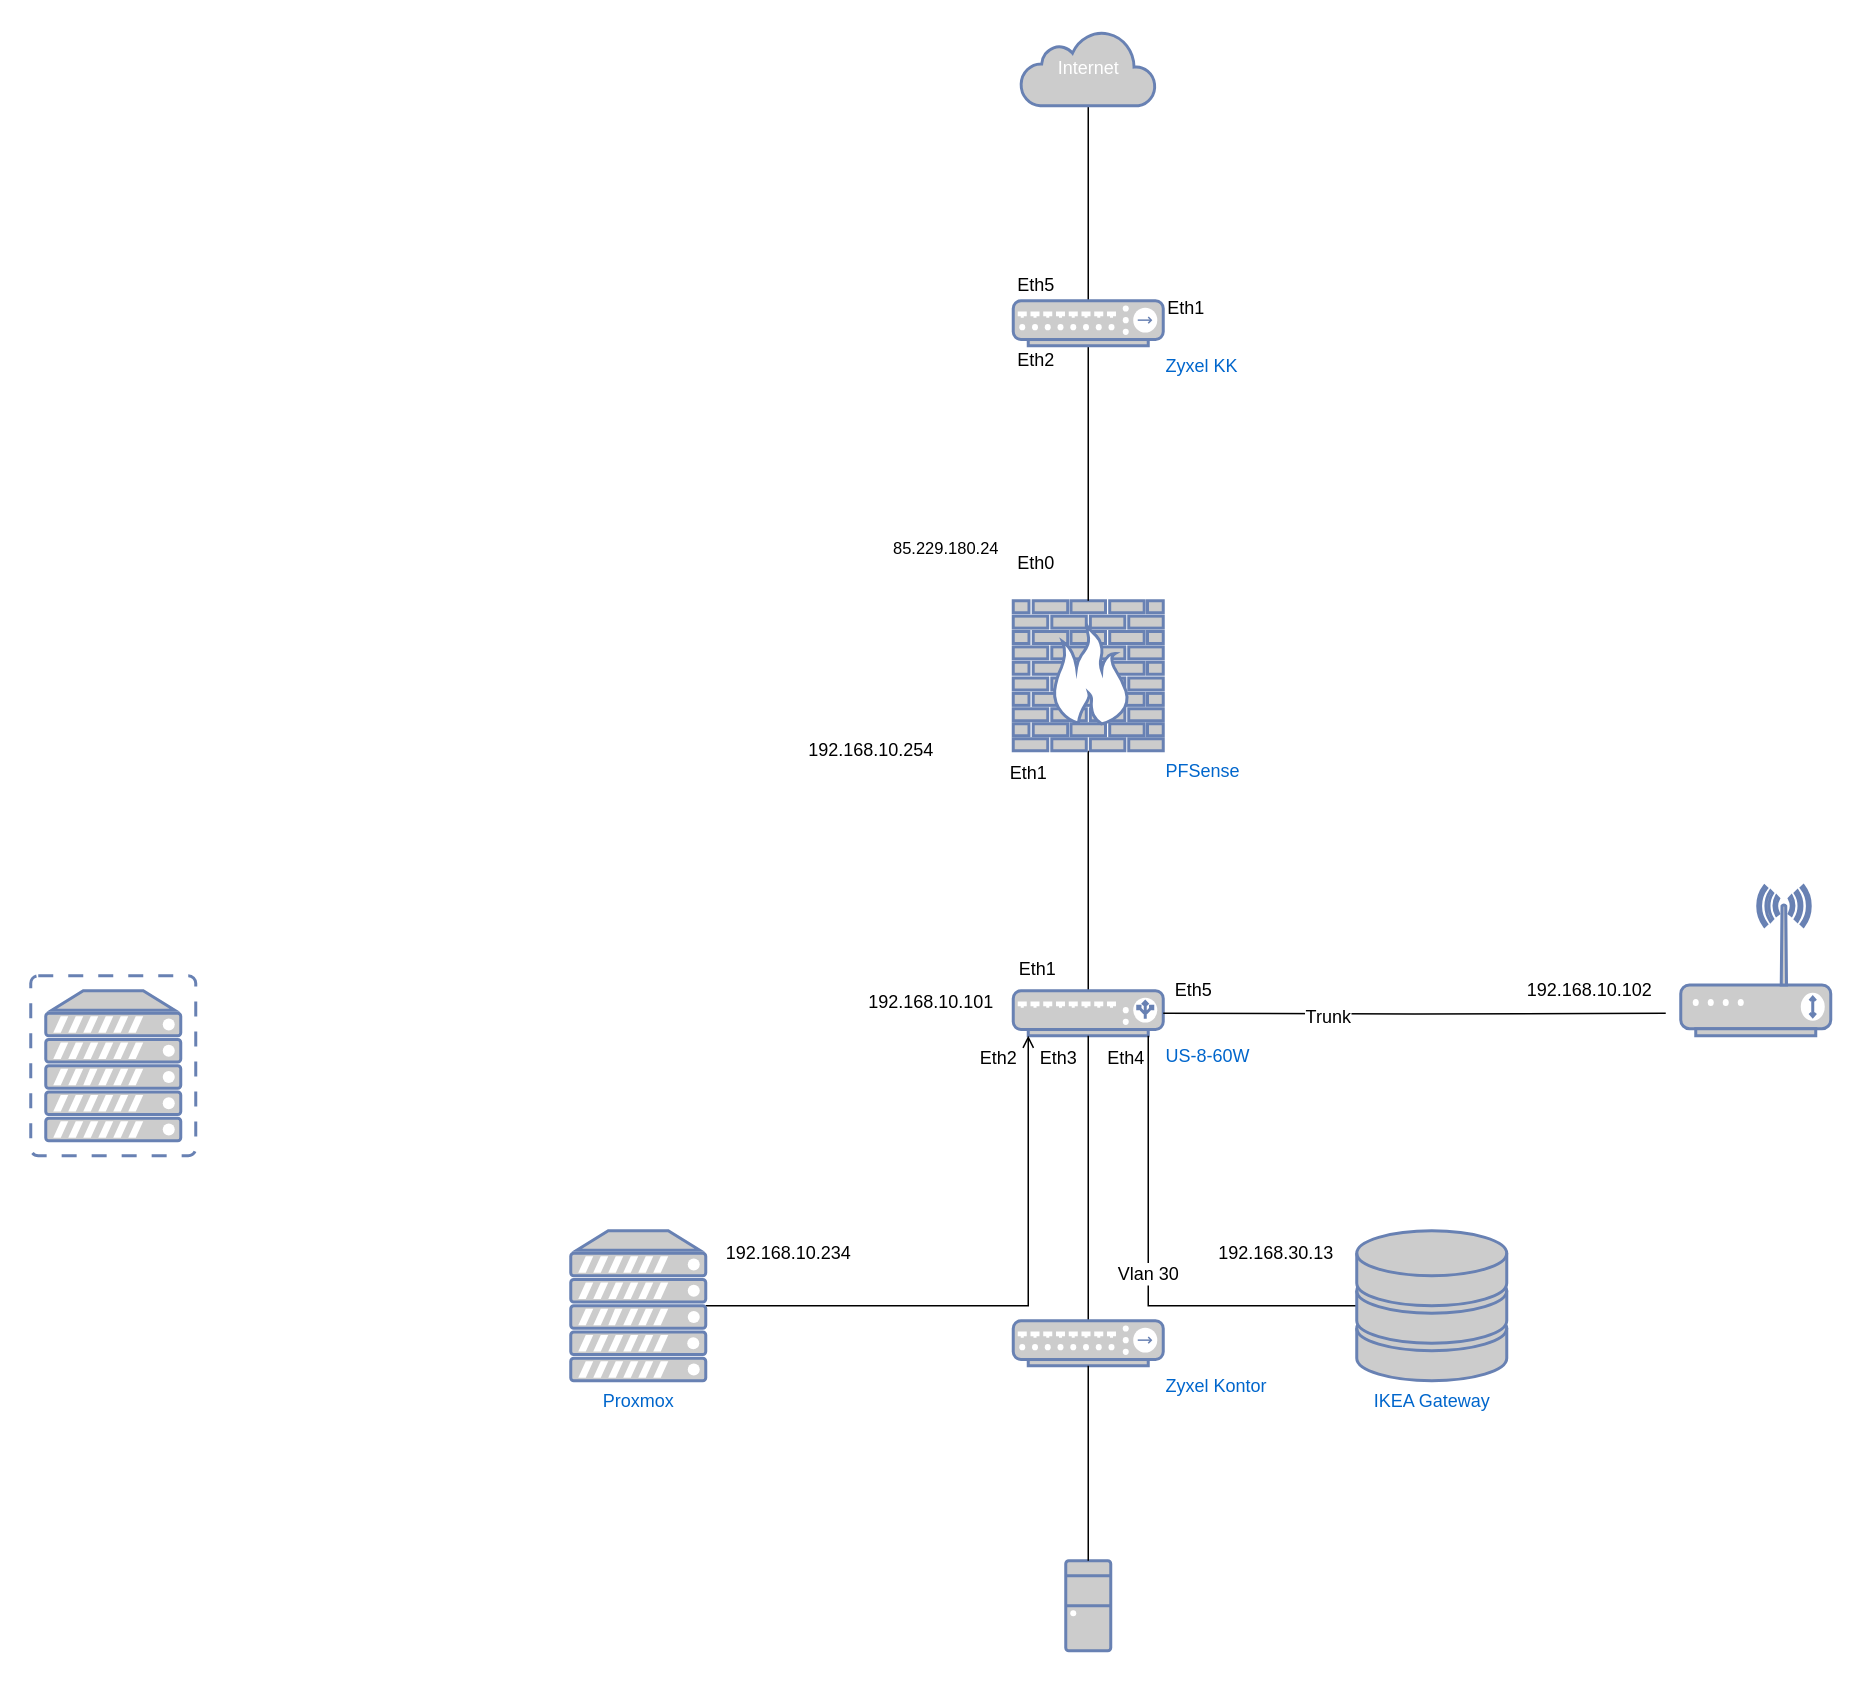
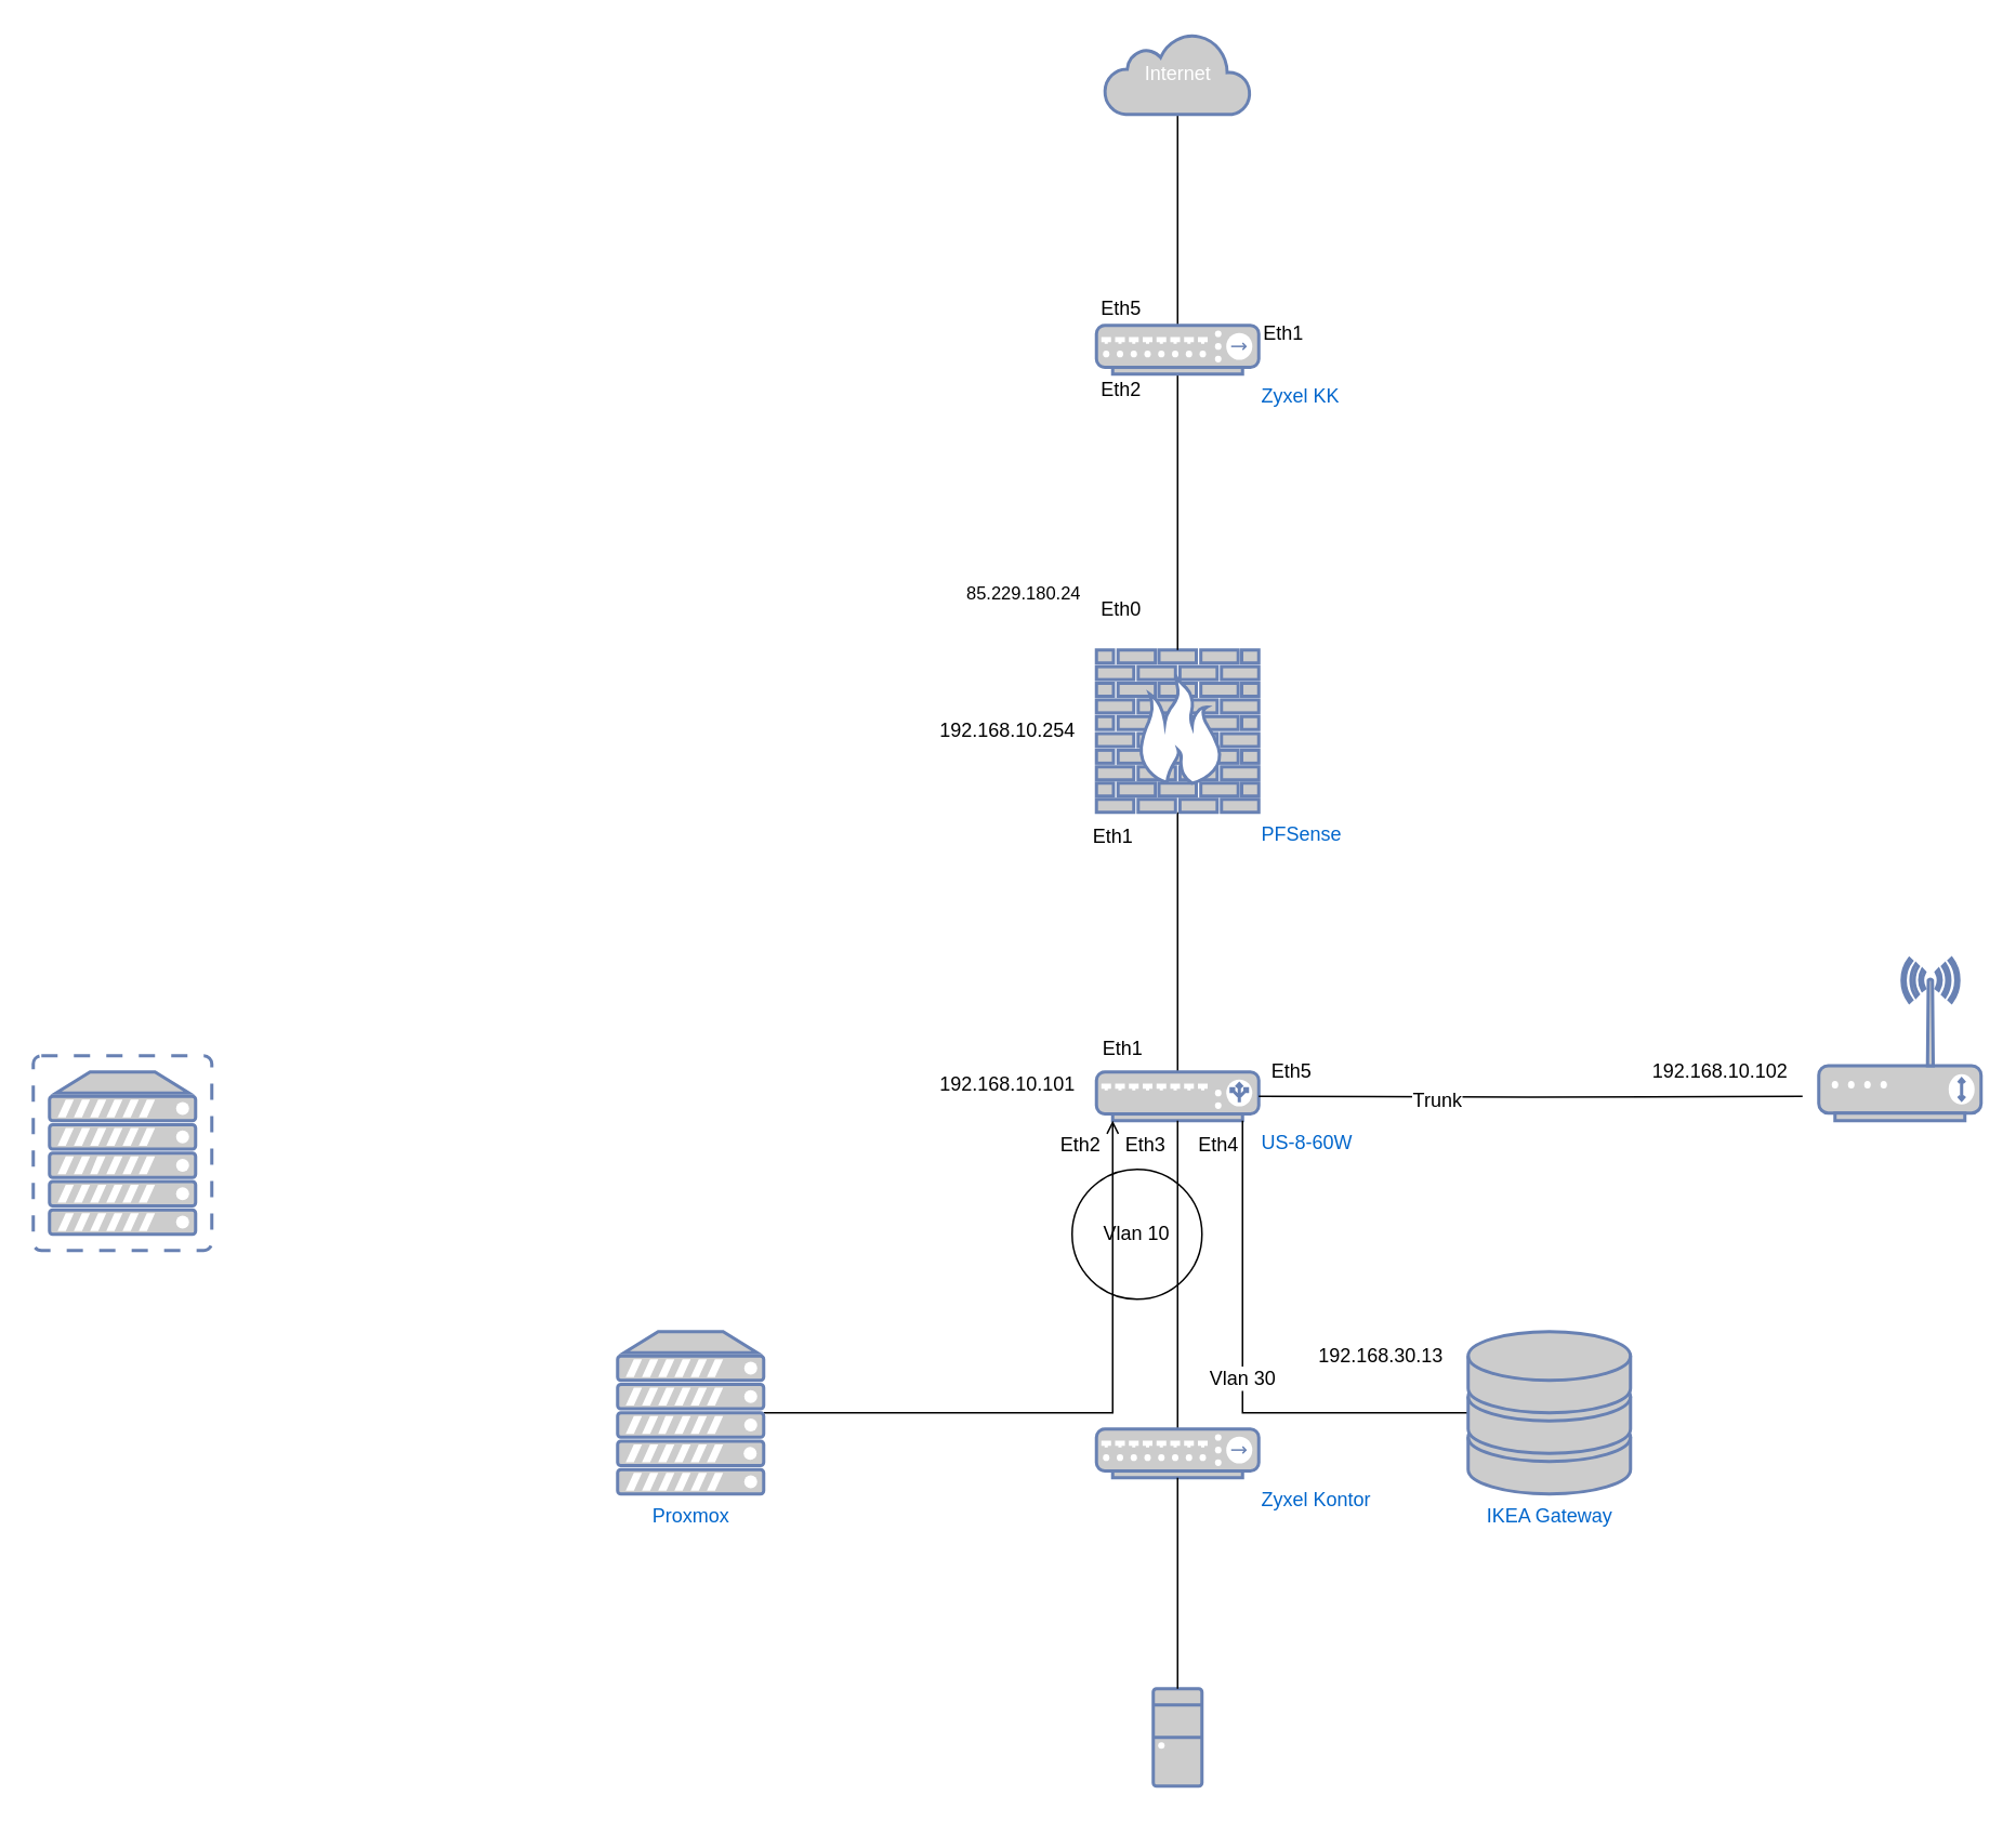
- <mxCell id="15" value="192.168.10.254" style="text;html=1;align=center;verticalAlign=middle;resizable=0;points=[];autosize=1;strokeColor=none;fillColor=none;fontSize=12;" parent="1" vertex="1"><mxGeometry x="525" y="485" width="110" height="30" as="geometry" /></mxCell>
+ <mxCell id="15" value="192.168.10.254" style="text;html=1;align=center;verticalAlign=middle;resizable=0;points=[];autosize=1;strokeColor=none;fillColor=none;fontSize=12;" parent="1" vertex="1"><mxGeometry x="565" y="435" width="110" height="30" as="geometry" /></mxCell>
+ <mxCell id="2" value="Vlan 10" style="ellipse;whiteSpace=wrap;html=1;aspect=fixed;fontSize=12;" vertex="1" parent="1"><mxGeometry x="660" y="720" width="80" height="80" as="geometry" /></mxCell>
- <mxCell id="20" value="192.168.10.234" style="text;html=1;align=center;verticalAlign=middle;resizable=0;points=[];autosize=1;strokeColor=none;fillColor=none;fontSize=12;" parent="1" vertex="1"><mxGeometry x="470" y="820" width="110" height="30" as="geometry" /></mxCell>
